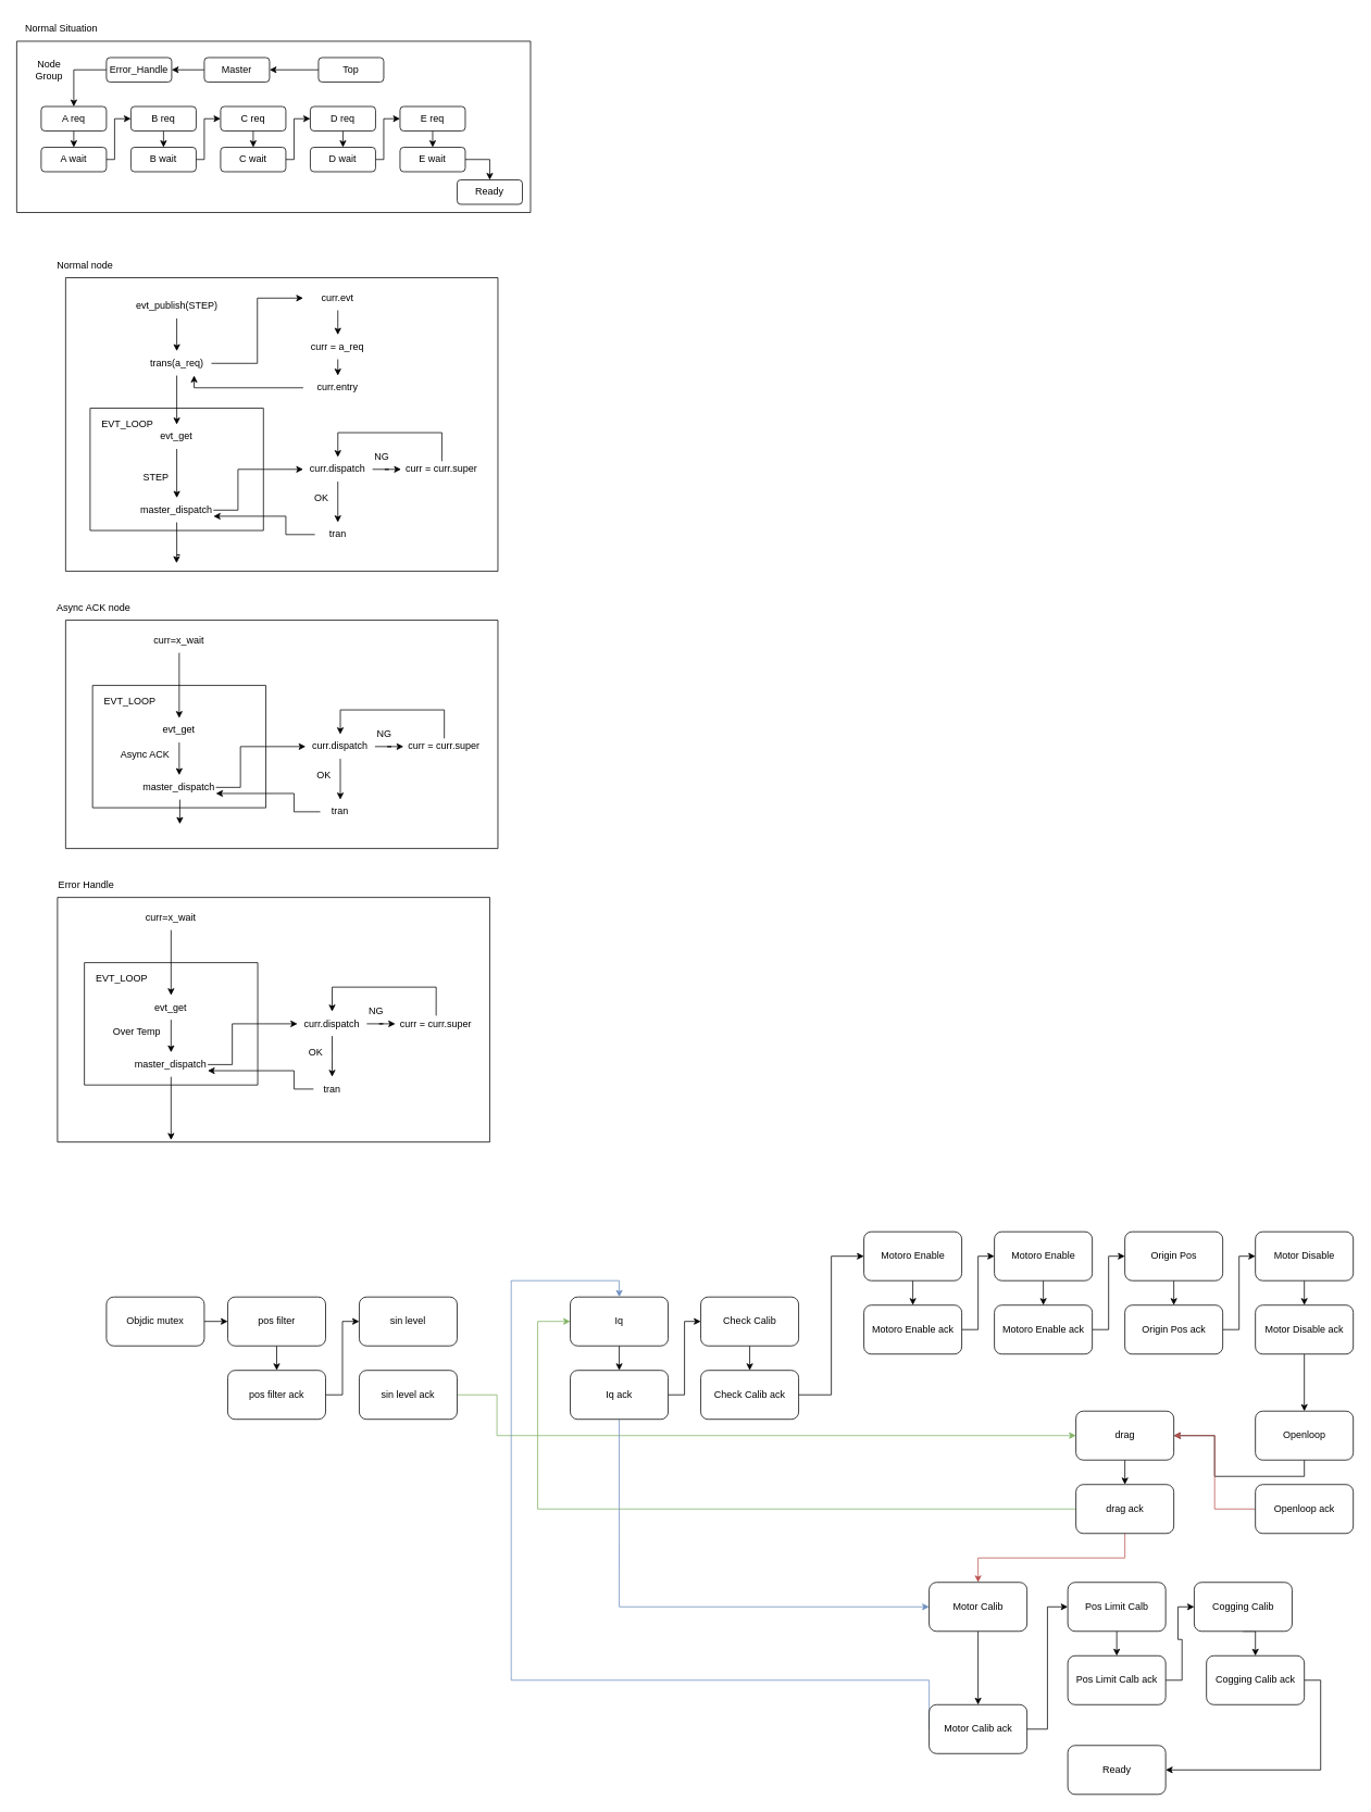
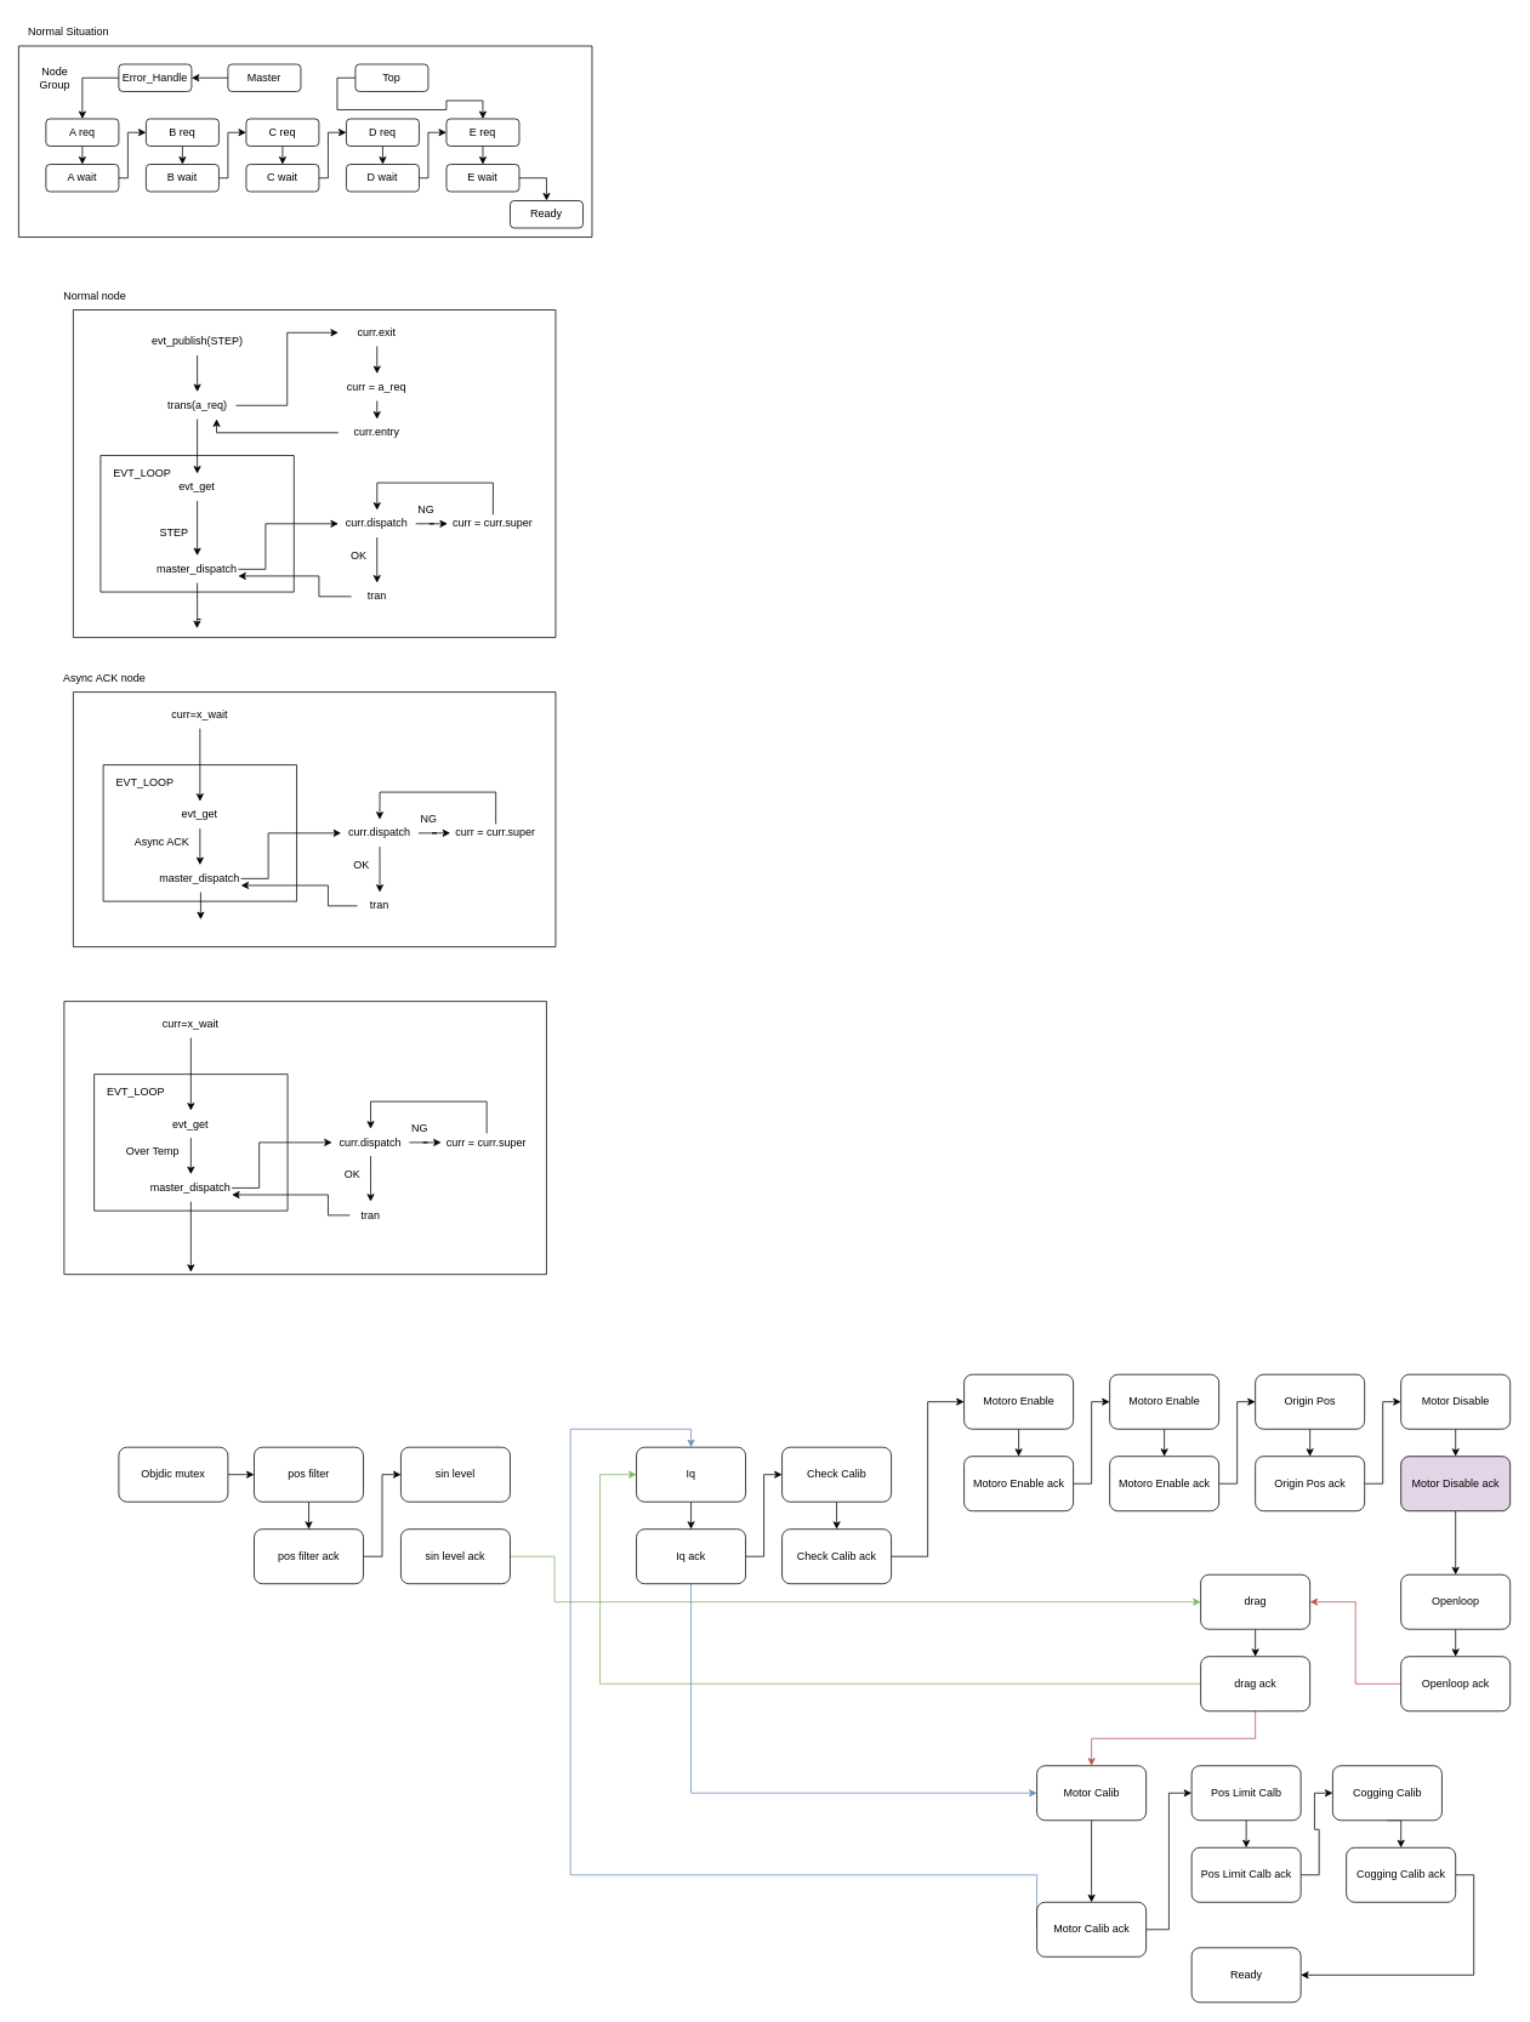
- <mxCell id="26" style="edgeStyle=orthogonalEdgeStyle;rounded=0;orthogonalLoop=1;jettySize=auto;html=1;exitX=0;exitY=0.5;exitDx=0;exitDy=0;entryX=1;entryY=0.5;entryDx=0;entryDy=0;" parent="2" source="27" target="25" edge="1"><mxGeometry relative="1" as="geometry" /></mxCell>
+ <mxCell id="26" style="edgeStyle=orthogonalEdgeStyle;rounded=0;orthogonalLoop=1;jettySize=auto;html=1;exitX=0;exitY=0.5;exitDx=0;exitDy=0;" parent="2" source="27" target="21" edge="1"><mxGeometry relative="1" as="geometry" /></mxCell>
- <mxCell id="46" value="&lt;div data-docx-has-block-data=&quot;false&quot; data-lark-html-role=&quot;root&quot; data-page-id=&quot;FFf3dKYjiomsXBxuDeccj9uYnKd&quot;&gt;&lt;div class=&quot;old-record-id-VEfAdGlELorIsYx347QcFnDenlb&quot; style=&quot;white-space:pre;&quot;&gt;&lt;div data-docx-has-block-data=&quot;false&quot; data-lark-html-role=&quot;root&quot; data-page-id=&quot;FFf3dKYjiomsXBxuDeccj9uYnKd&quot;&gt;&lt;div class=&quot;old-record-id-PUSNd8Cdko4FATxJq5JcLycXnTx&quot;&gt;curr.evt&lt;/div&gt;&lt;/div&gt;&lt;span class=&quot;lark-record-clipboard&quot; data-lark-record-format=&quot;docx/text&quot; data-lark-record-data=&quot;{&amp;quot;rootId&amp;quot;:&amp;quot;FFf3dKYjiomsXBxuDeccj9uYnKd&amp;quot;,&amp;quot;text&amp;quot;:{&amp;quot;initialAttributedTexts&amp;quot;:{&amp;quot;text&amp;quot;:{&amp;quot;0&amp;quot;:&amp;quot;evt_publish(EVT_STEP_NEXT)&amp;quot;},&amp;quot;attribs&amp;quot;:{&amp;quot;0&amp;quot;:&amp;quot;*0+q&amp;quot;}},&amp;quot;apool&amp;quot;:{&amp;quot;numToAttrib&amp;quot;:{&amp;quot;0&amp;quot;:[&amp;quot;author&amp;quot;,&amp;quot;7477387424709328915&amp;quot;]},&amp;quot;nextNum&amp;quot;:1}},&amp;quot;type&amp;quot;:&amp;quot;text&amp;quot;,&amp;quot;referenceRecordMap&amp;quot;:{},&amp;quot;extra&amp;quot;:{&amp;quot;channel&amp;quot;:&amp;quot;saas&amp;quot;,&amp;quot;isEqualBlockSelection&amp;quot;:false,&amp;quot;pasteRandomId&amp;quot;:&amp;quot;6ae9989c-4363-4ca6-9e73-56ac55c976ef&amp;quot;,&amp;quot;mention_page_title&amp;quot;:{},&amp;quot;external_mention_url&amp;quot;:{}},&amp;quot;isKeepQuoteContainer&amp;quot;:false,&amp;quot;isFromCode&amp;quot;:true,&amp;quot;selection&amp;quot;:[{&amp;quot;id&amp;quot;:32,&amp;quot;type&amp;quot;:&amp;quot;text&amp;quot;,&amp;quot;selection&amp;quot;:{&amp;quot;start&amp;quot;:31,&amp;quot;end&amp;quot;:57},&amp;quot;recordId&amp;quot;:&amp;quot;PUSNd8Cdko4FATxJq5JcLycXnTx&amp;quot;}],&amp;quot;payloadMap&amp;quot;:{},&amp;quot;isCut&amp;quot;:false}&quot;&gt;&lt;/span&gt;&lt;/div&gt;&lt;/div&gt;&lt;span class=&quot;lark-record-clipboard&quot; data-lark-record-format=&quot;docx/text&quot; data-lark-record-data=&quot;{&amp;quot;rootId&amp;quot;:&amp;quot;FFf3dKYjiomsXBxuDeccj9uYnKd&amp;quot;,&amp;quot;text&amp;quot;:{&amp;quot;initialAttributedTexts&amp;quot;:{&amp;quot;text&amp;quot;:{&amp;quot;0&amp;quot;:&amp;quot;master_dispatch&amp;quot;},&amp;quot;attribs&amp;quot;:{&amp;quot;0&amp;quot;:&amp;quot;*0+f&amp;quot;}},&amp;quot;apool&amp;quot;:{&amp;quot;numToAttrib&amp;quot;:{&amp;quot;0&amp;quot;:[&amp;quot;author&amp;quot;,&amp;quot;7477387424709328915&amp;quot;]},&amp;quot;nextNum&amp;quot;:1}},&amp;quot;type&amp;quot;:&amp;quot;text&amp;quot;,&amp;quot;referenceRecordMap&amp;quot;:{},&amp;quot;extra&amp;quot;:{&amp;quot;channel&amp;quot;:&amp;quot;saas&amp;quot;,&amp;quot;isEqualBlockSelection&amp;quot;:false,&amp;quot;pasteRandomId&amp;quot;:&amp;quot;3a9d1445-7dd4-4d2e-8f2d-b5e68322a748&amp;quot;,&amp;quot;mention_page_title&amp;quot;:{},&amp;quot;external_mention_url&amp;quot;:{}},&amp;quot;isKeepQuoteContainer&amp;quot;:false,&amp;quot;isFromCode&amp;quot;:true,&amp;quot;selection&amp;quot;:[{&amp;quot;id&amp;quot;:35,&amp;quot;type&amp;quot;:&amp;quot;text&amp;quot;,&amp;quot;selection&amp;quot;:{&amp;quot;start&amp;quot;:28,&amp;quot;end&amp;quot;:43},&amp;quot;recordId&amp;quot;:&amp;quot;VEfAdGlELorIsYx347QcFnDenlb&amp;quot;}],&amp;quot;payloadMap&amp;quot;:{},&amp;quot;isCut&amp;quot;:false}&quot;&gt;&lt;/span&gt;" style="text;html=1;align=center;verticalAlign=middle;whiteSpace=wrap;rounded=0;" parent="1" vertex="1"><mxGeometry x="371.25" y="350" width="85" height="30" as="geometry" /></mxCell>
+ <mxCell id="46" value="&lt;div data-docx-has-block-data=&quot;false&quot; data-lark-html-role=&quot;root&quot; data-page-id=&quot;FFf3dKYjiomsXBxuDeccj9uYnKd&quot;&gt;&lt;div class=&quot;old-record-id-VEfAdGlELorIsYx347QcFnDenlb&quot; style=&quot;white-space:pre;&quot;&gt;&lt;div data-docx-has-block-data=&quot;false&quot; data-lark-html-role=&quot;root&quot; data-page-id=&quot;FFf3dKYjiomsXBxuDeccj9uYnKd&quot;&gt;&lt;div class=&quot;old-record-id-PUSNd8Cdko4FATxJq5JcLycXnTx&quot;&gt;curr.exit&lt;/div&gt;&lt;/div&gt;&lt;span class=&quot;lark-record-clipboard&quot; data-lark-record-format=&quot;docx/text&quot; data-lark-record-data=&quot;{&amp;quot;rootId&amp;quot;:&amp;quot;FFf3dKYjiomsXBxuDeccj9uYnKd&amp;quot;,&amp;quot;text&amp;quot;:{&amp;quot;initialAttributedTexts&amp;quot;:{&amp;quot;text&amp;quot;:{&amp;quot;0&amp;quot;:&amp;quot;evt_publish(EVT_STEP_NEXT)&amp;quot;},&amp;quot;attribs&amp;quot;:{&amp;quot;0&amp;quot;:&amp;quot;*0+q&amp;quot;}},&amp;quot;apool&amp;quot;:{&amp;quot;numToAttrib&amp;quot;:{&amp;quot;0&amp;quot;:[&amp;quot;author&amp;quot;,&amp;quot;7477387424709328915&amp;quot;]},&amp;quot;nextNum&amp;quot;:1}},&amp;quot;type&amp;quot;:&amp;quot;text&amp;quot;,&amp;quot;referenceRecordMap&amp;quot;:{},&amp;quot;extra&amp;quot;:{&amp;quot;channel&amp;quot;:&amp;quot;saas&amp;quot;,&amp;quot;isEqualBlockSelection&amp;quot;:false,&amp;quot;pasteRandomId&amp;quot;:&amp;quot;6ae9989c-4363-4ca6-9e73-56ac55c976ef&amp;quot;,&amp;quot;mention_page_title&amp;quot;:{},&amp;quot;external_mention_url&amp;quot;:{}},&amp;quot;isKeepQuoteContainer&amp;quot;:false,&amp;quot;isFromCode&amp;quot;:true,&amp;quot;selection&amp;quot;:[{&amp;quot;id&amp;quot;:32,&amp;quot;type&amp;quot;:&amp;quot;text&amp;quot;,&amp;quot;selection&amp;quot;:{&amp;quot;start&amp;quot;:31,&amp;quot;end&amp;quot;:57},&amp;quot;recordId&amp;quot;:&amp;quot;PUSNd8Cdko4FATxJq5JcLycXnTx&amp;quot;}],&amp;quot;payloadMap&amp;quot;:{},&amp;quot;isCut&amp;quot;:false}&quot;&gt;&lt;/span&gt;&lt;/div&gt;&lt;/div&gt;&lt;span class=&quot;lark-record-clipboard&quot; data-lark-record-format=&quot;docx/text&quot; data-lark-record-data=&quot;{&amp;quot;rootId&amp;quot;:&amp;quot;FFf3dKYjiomsXBxuDeccj9uYnKd&amp;quot;,&amp;quot;text&amp;quot;:{&amp;quot;initialAttributedTexts&amp;quot;:{&amp;quot;text&amp;quot;:{&amp;quot;0&amp;quot;:&amp;quot;master_dispatch&amp;quot;},&amp;quot;attribs&amp;quot;:{&amp;quot;0&amp;quot;:&amp;quot;*0+f&amp;quot;}},&amp;quot;apool&amp;quot;:{&amp;quot;numToAttrib&amp;quot;:{&amp;quot;0&amp;quot;:[&amp;quot;author&amp;quot;,&amp;quot;7477387424709328915&amp;quot;]},&amp;quot;nextNum&amp;quot;:1}},&amp;quot;type&amp;quot;:&amp;quot;text&amp;quot;,&amp;quot;referenceRecordMap&amp;quot;:{},&amp;quot;extra&amp;quot;:{&amp;quot;channel&amp;quot;:&amp;quot;saas&amp;quot;,&amp;quot;isEqualBlockSelection&amp;quot;:false,&amp;quot;pasteRandomId&amp;quot;:&amp;quot;3a9d1445-7dd4-4d2e-8f2d-b5e68322a748&amp;quot;,&amp;quot;mention_page_title&amp;quot;:{},&amp;quot;external_mention_url&amp;quot;:{}},&amp;quot;isKeepQuoteContainer&amp;quot;:false,&amp;quot;isFromCode&amp;quot;:true,&amp;quot;selection&amp;quot;:[{&amp;quot;id&amp;quot;:35,&amp;quot;type&amp;quot;:&amp;quot;text&amp;quot;,&amp;quot;selection&amp;quot;:{&amp;quot;start&amp;quot;:28,&amp;quot;end&amp;quot;:43},&amp;quot;recordId&amp;quot;:&amp;quot;VEfAdGlELorIsYx347QcFnDenlb&amp;quot;}],&amp;quot;payloadMap&amp;quot;:{},&amp;quot;isCut&amp;quot;:false}&quot;&gt;&lt;/span&gt;" style="text;html=1;align=center;verticalAlign=middle;whiteSpace=wrap;rounded=0;" parent="1" vertex="1"><mxGeometry x="371.25" y="350" width="85" height="30" as="geometry" /></mxCell>
- <mxCell id="103" value="Error Handle" style="text;html=1;align=center;verticalAlign=middle;whiteSpace=wrap;rounded=0;" parent="1" vertex="1"><mxGeometry x="50" y="1070" width="111.25" height="30" as="geometry" /></mxCell>
- <mxCell id="146" value="Motor Disable&amp;nbsp;ack" style="rounded=1;whiteSpace=wrap;html=1;" vertex="1" parent="1"><mxGeometry x="1538.75" y="1600" width="120" height="60" as="geometry" /></mxCell>
+ <mxCell id="146" value="Motor Disable&amp;nbsp;ack" style="rounded=1;whiteSpace=wrap;html=1;fillColor=#e1d5e7;" vertex="1" parent="1"><mxGeometry x="1538.75" y="1600" width="120" height="60" as="geometry" /></mxCell>
- <mxCell id="131" style="edgeStyle=orthogonalEdgeStyle;rounded=0;orthogonalLoop=1;jettySize=auto;html=1;exitX=0.5;exitY=1;exitDx=0;exitDy=0;" edge="1" parent="1" source="132" target="114"><mxGeometry relative="1" as="geometry" /></mxCell>
+ <mxCell id="131" style="edgeStyle=orthogonalEdgeStyle;rounded=0;orthogonalLoop=1;jettySize=auto;html=1;exitX=0.5;exitY=1;exitDx=0;exitDy=0;entryX=0.5;entryY=0;entryDx=0;entryDy=0;" edge="1" parent="1" source="132" target="134"><mxGeometry relative="1" as="geometry" /></mxCell>
